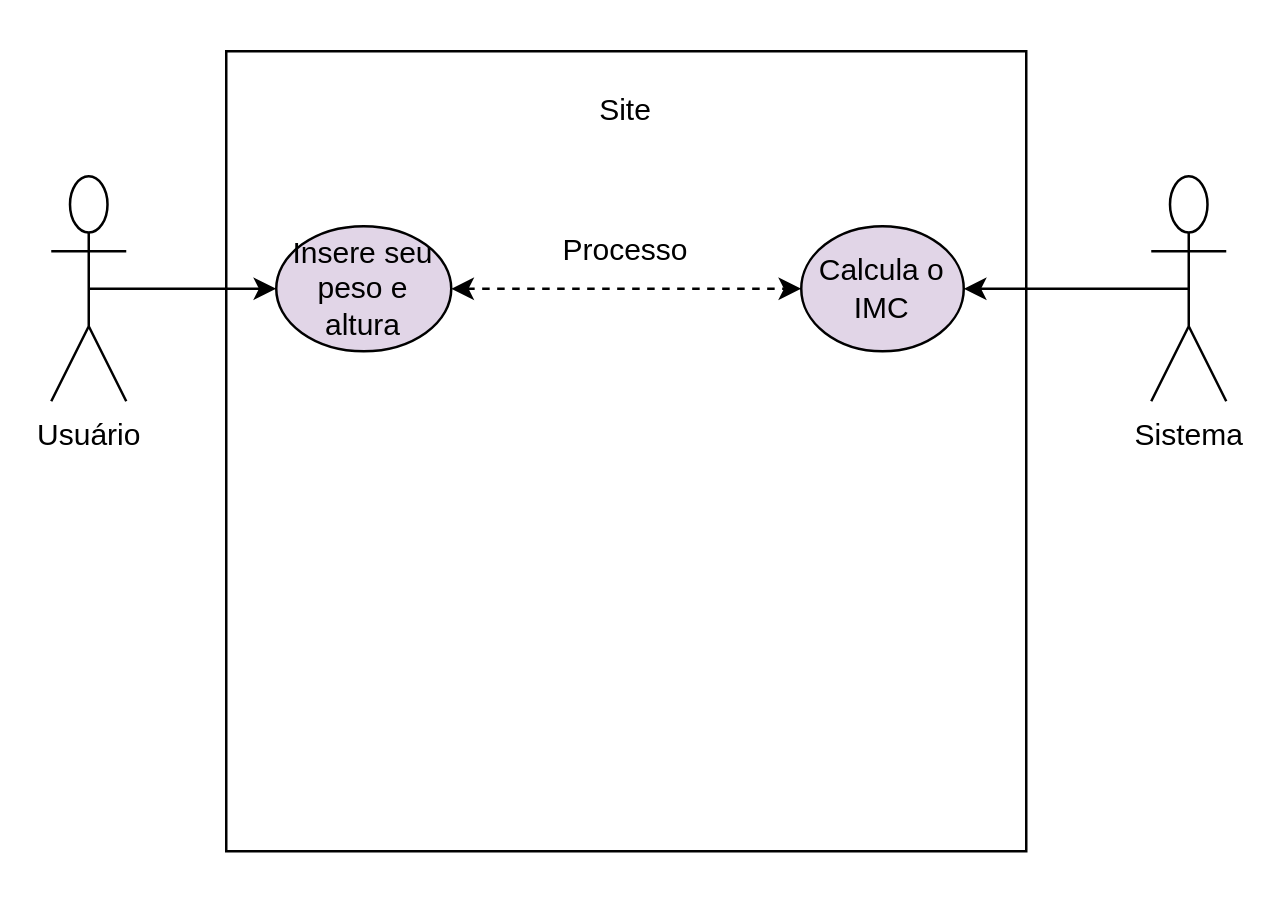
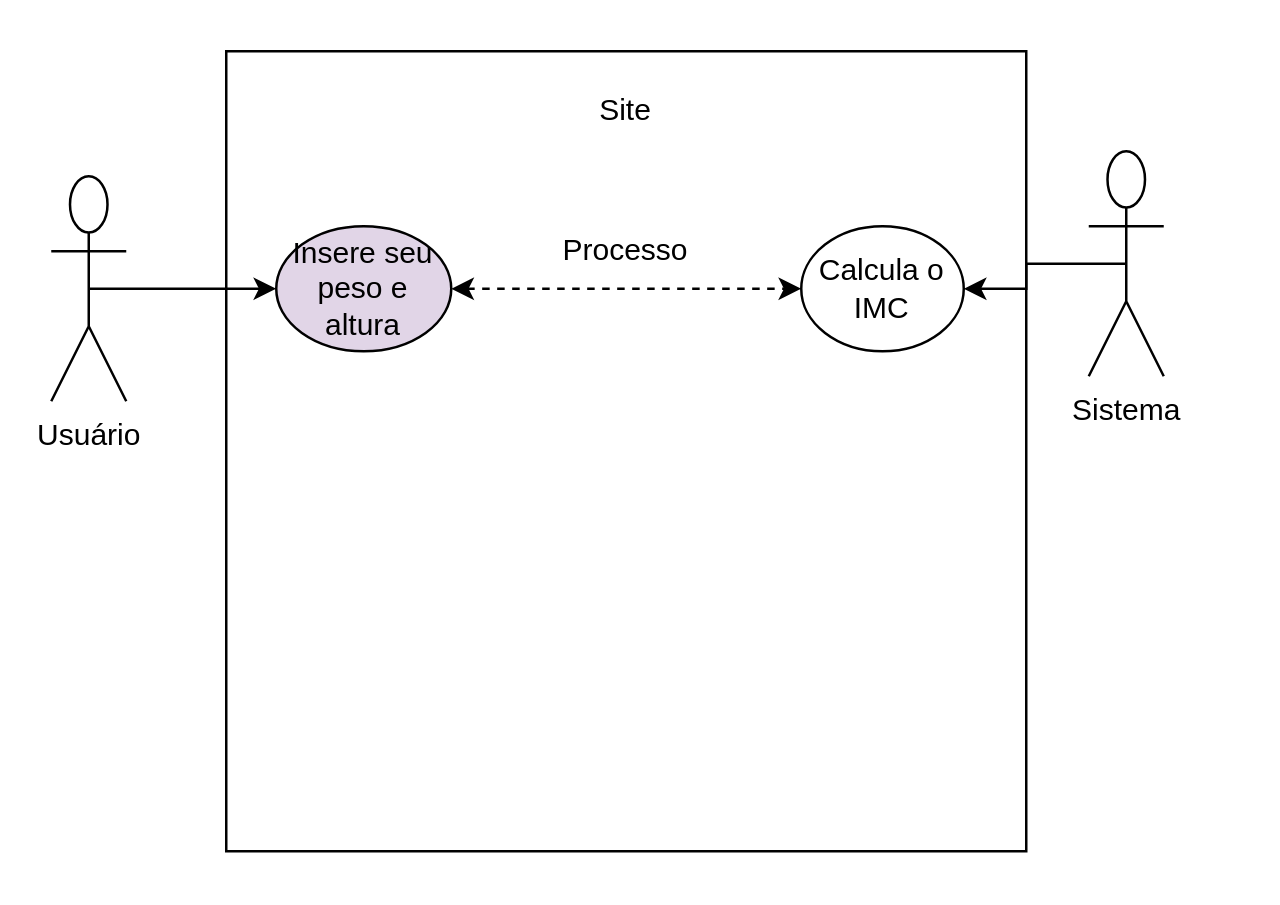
- <mxCell id="8" value="Calcula o IMC" style="ellipse;whiteSpace=wrap;html=1;fillColor=#e1d5e7;" vertex="1" parent="1"><mxGeometry x="320" y="90" width="65" height="50" as="geometry" /></mxCell>
+ <mxCell id="8" value="Calcula o IMC" style="ellipse;whiteSpace=wrap;html=1;" vertex="1" parent="1"><mxGeometry x="320" y="90" width="65" height="50" as="geometry" /></mxCell>
- <mxCell id="6" value="Sistema&lt;br&gt;" style="shape=umlActor;verticalLabelPosition=bottom;verticalAlign=top;html=1;outlineConnect=0;fontStyle=0;align=center;fillColor=#FFFFFF;" vertex="1" parent="1"><mxGeometry x="460" y="70" width="30" height="90" as="geometry" /></mxCell>
+ <mxCell id="6" value="Sistema&lt;br&gt;" style="shape=umlActor;verticalLabelPosition=bottom;verticalAlign=top;html=1;outlineConnect=0;fontStyle=0;align=center;fillColor=#FFFFFF;" vertex="1" parent="1"><mxGeometry x="435" y="60" width="30" height="90" as="geometry" /></mxCell>
